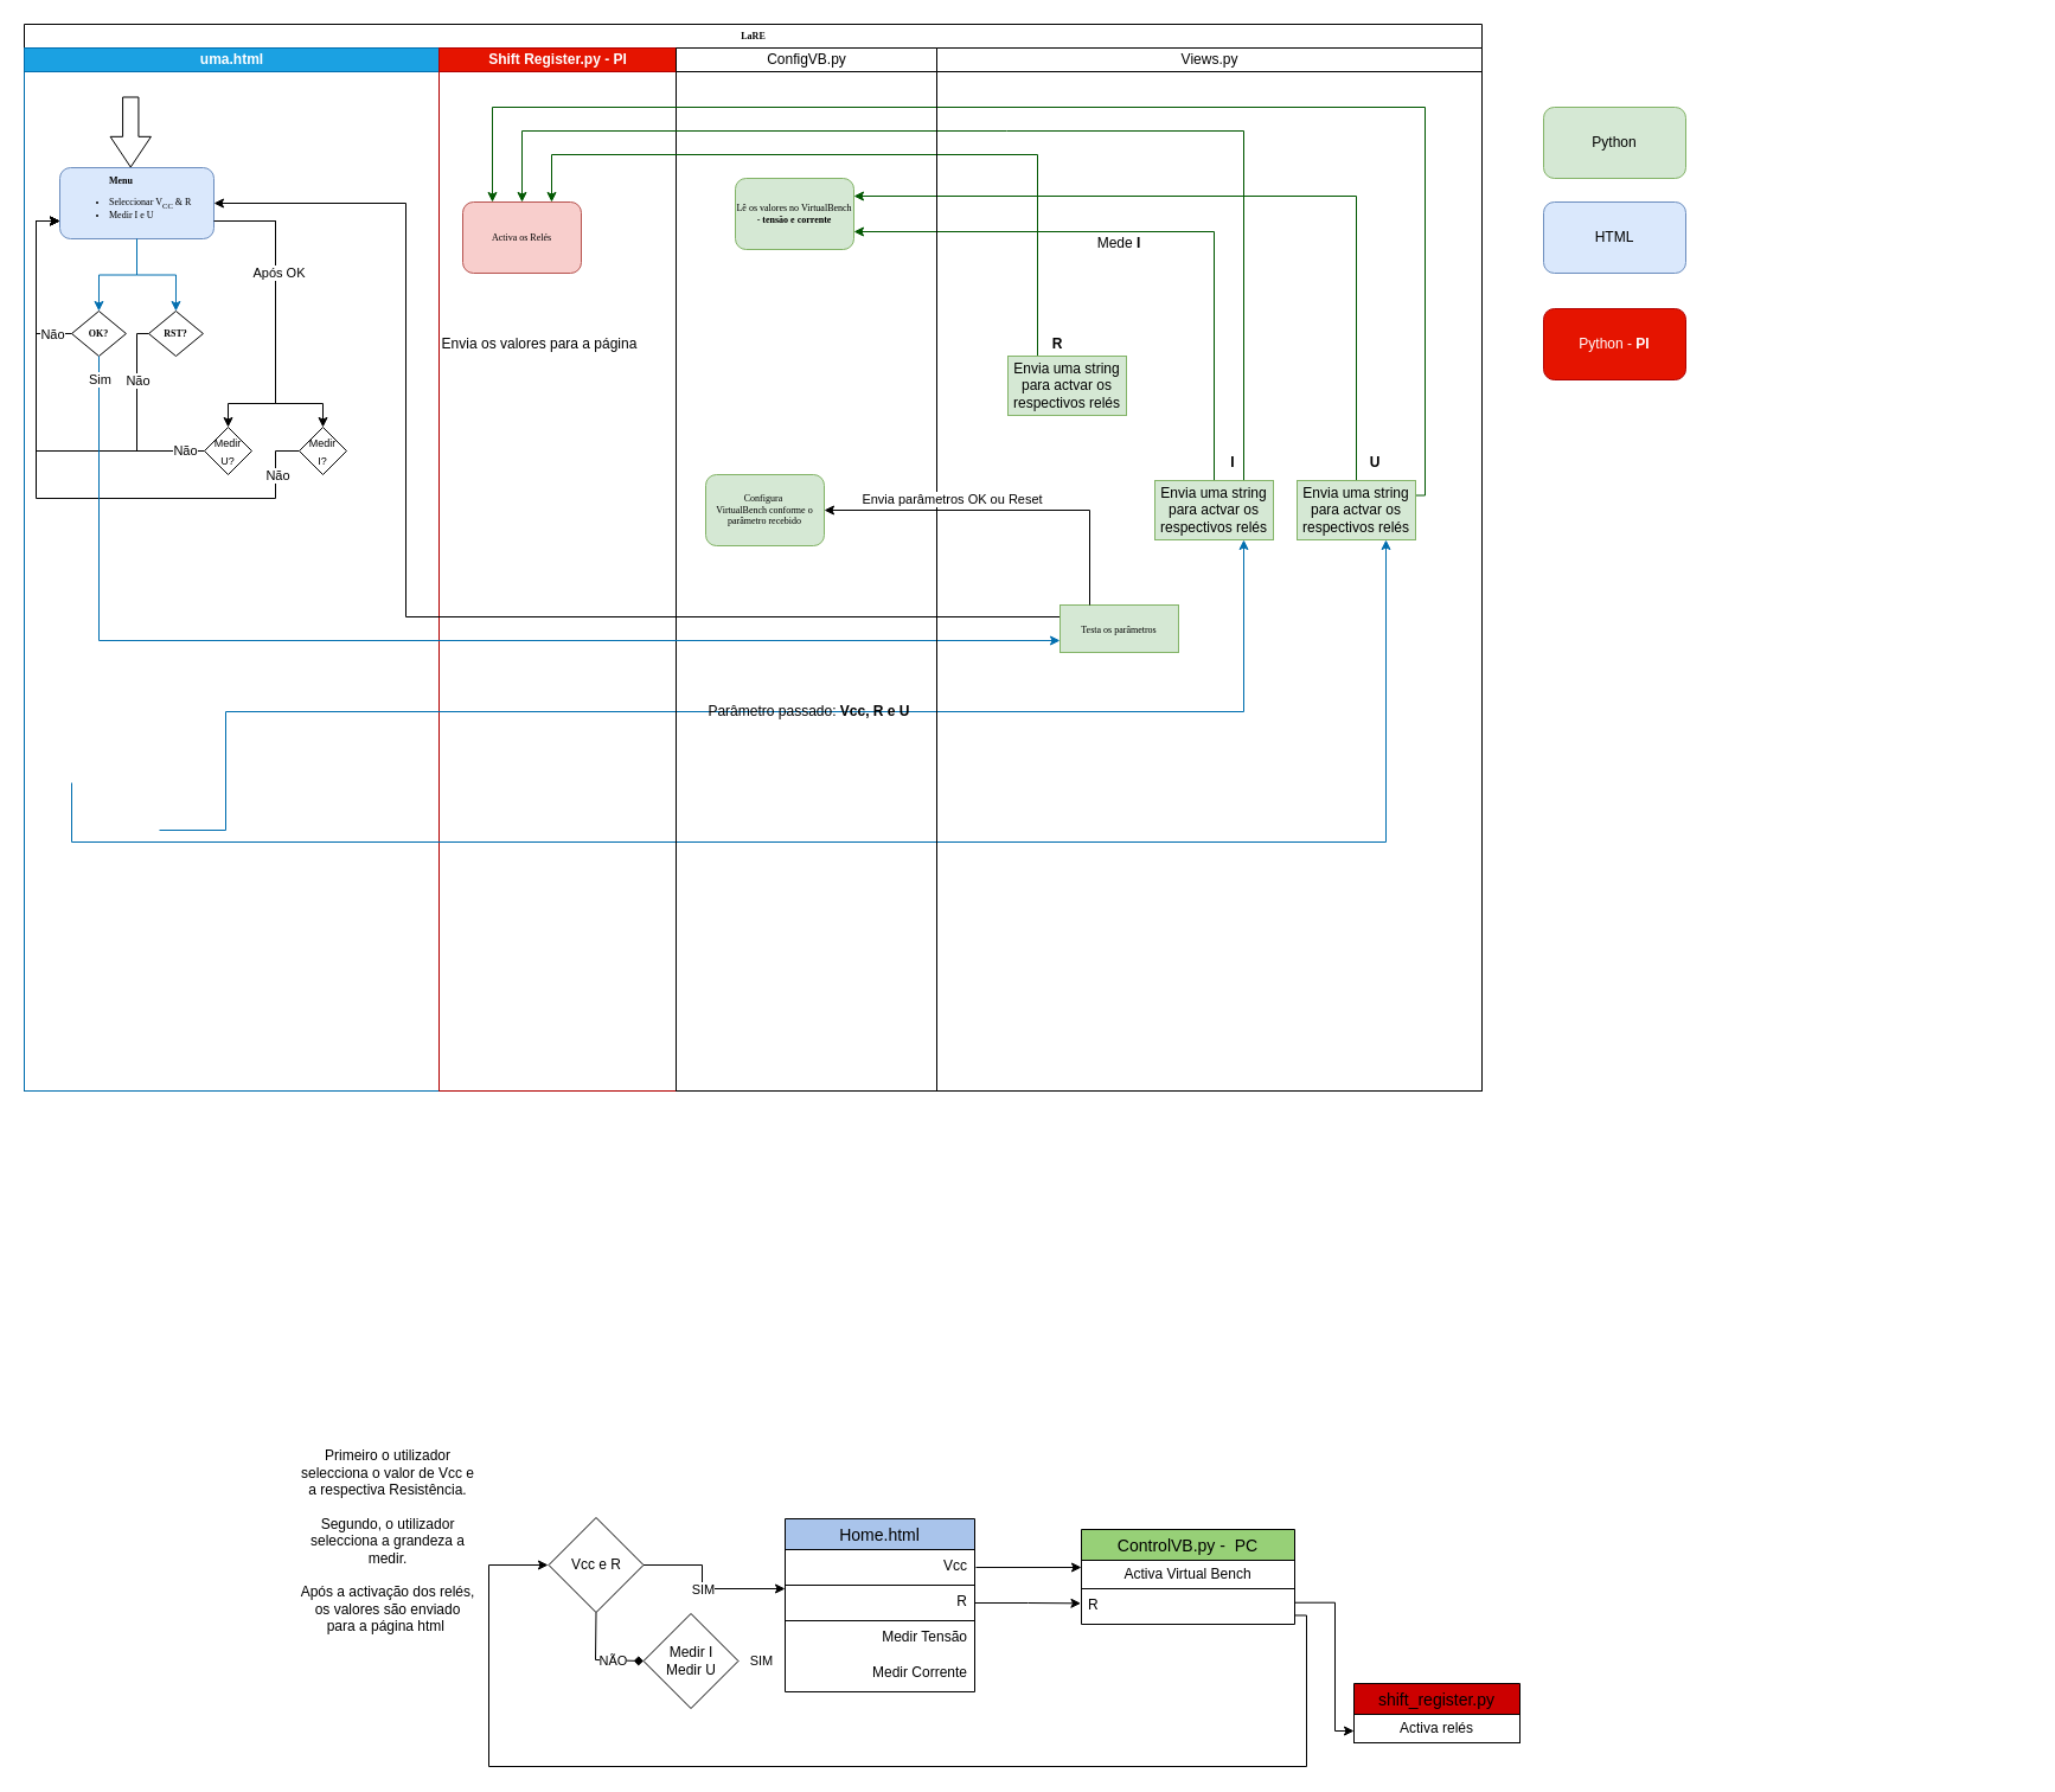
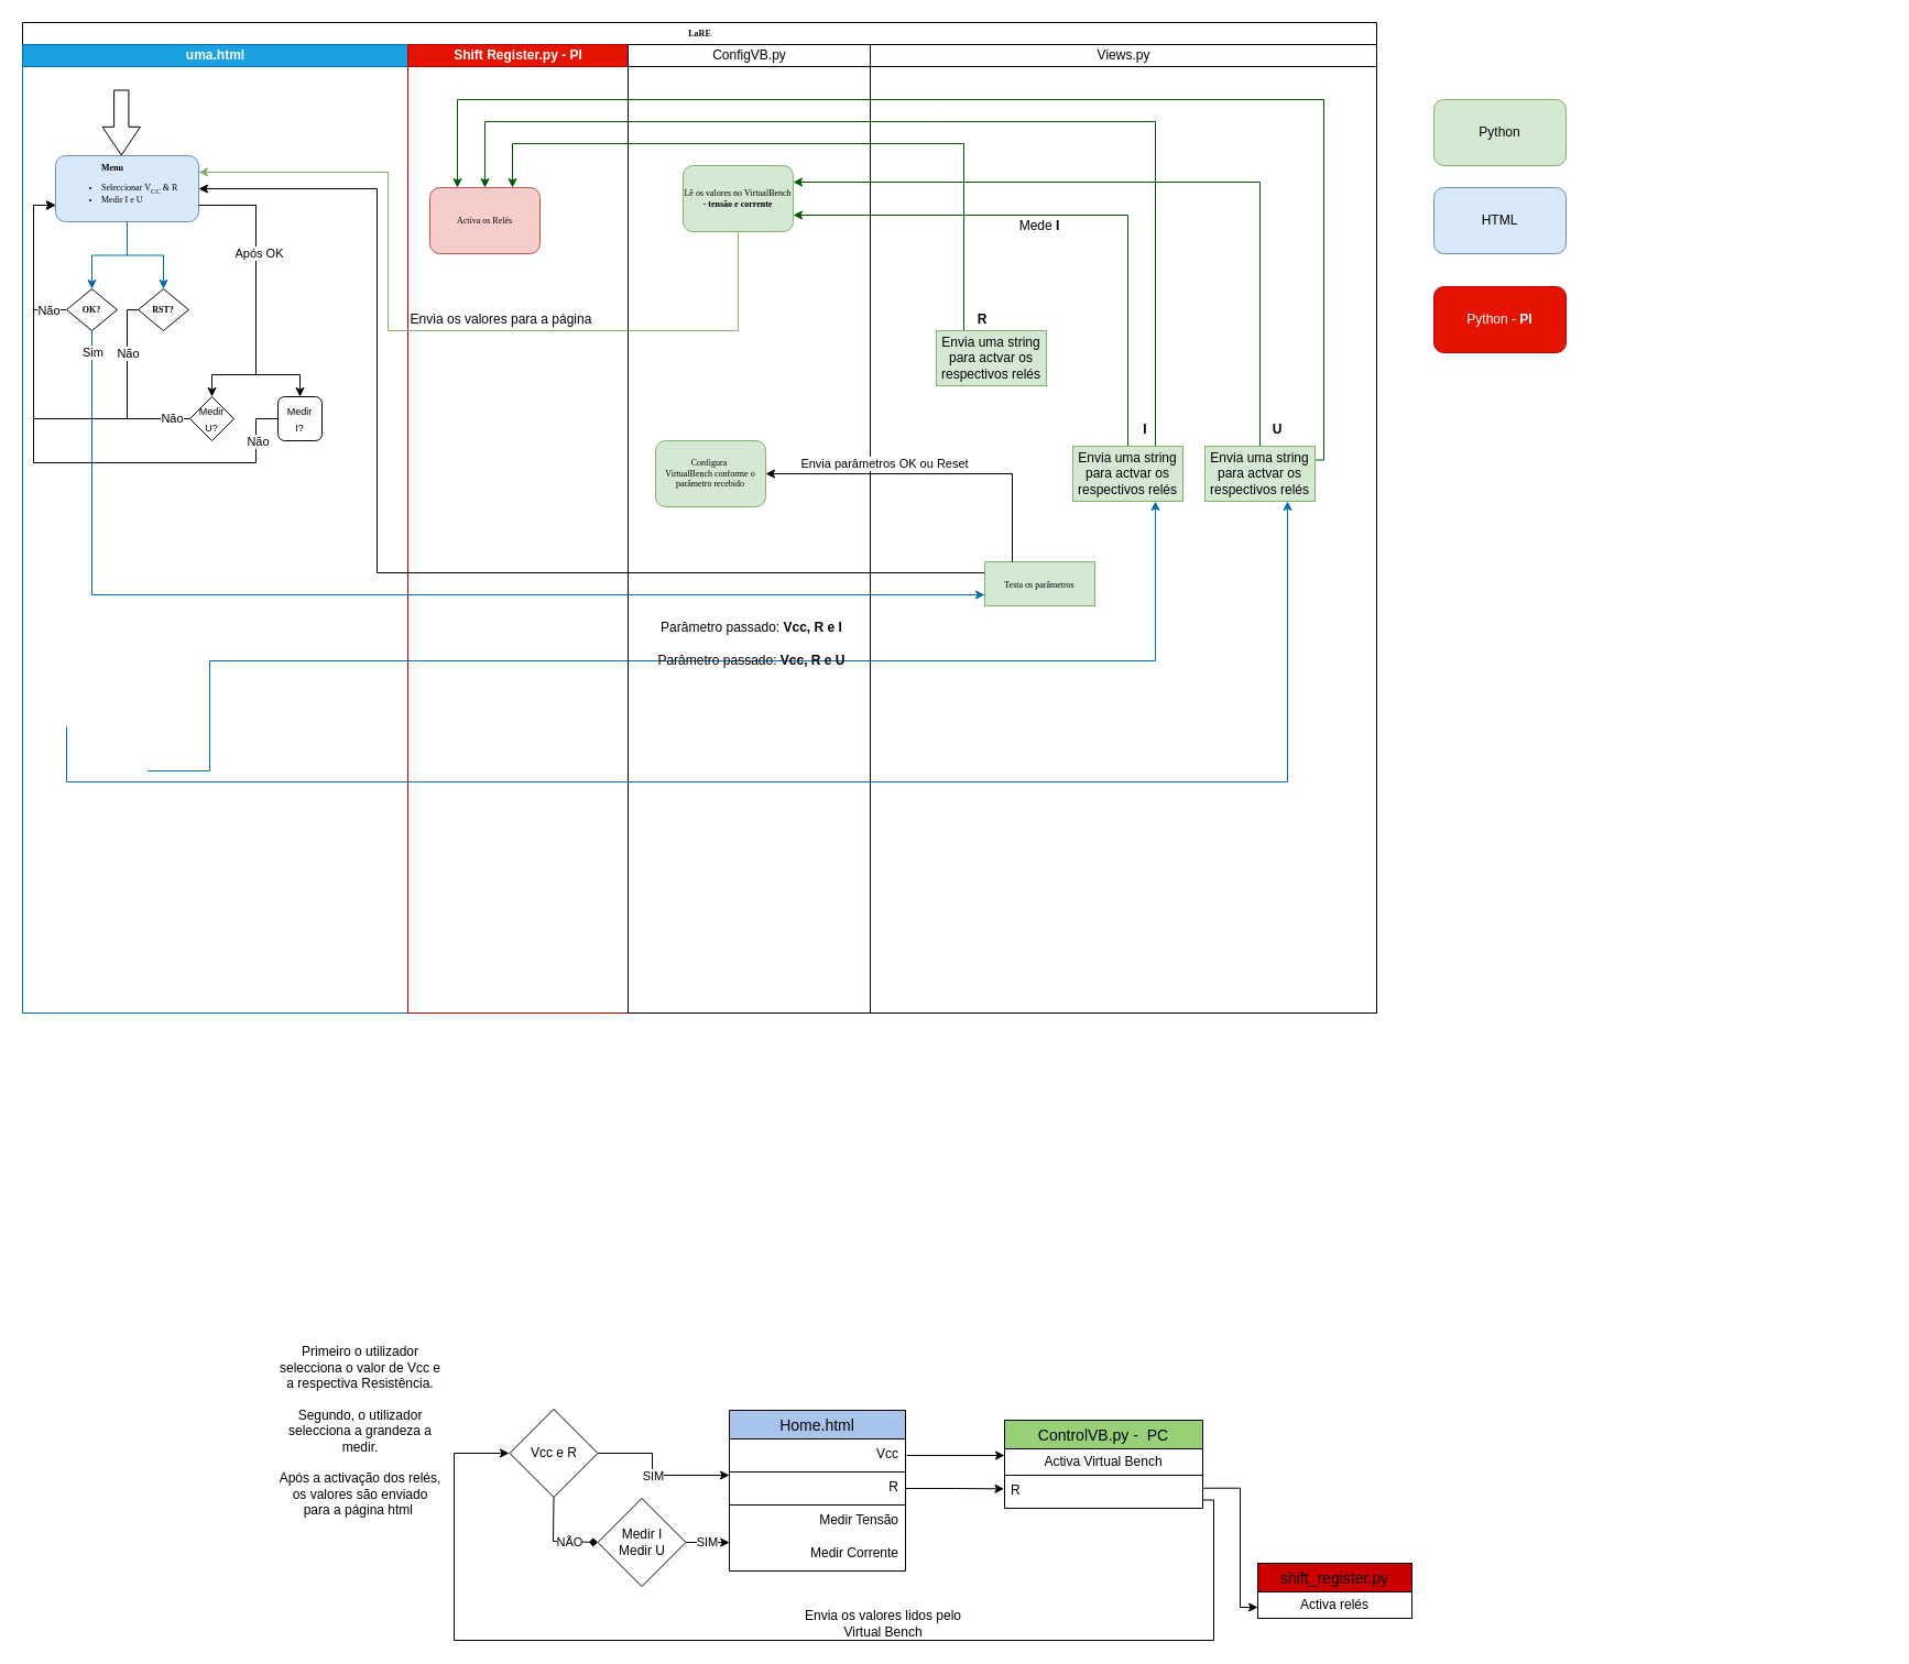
+ <mxCell id="29" style="edgeStyle=orthogonalEdgeStyle;rounded=0;orthogonalLoop=1;jettySize=auto;html=1;exitX=0.5;exitY=1;exitDx=0;exitDy=0;entryX=1;entryY=0.25;entryDx=0;entryDy=0;fillColor=#d5e8d4;strokeColor=#82b366;" parent="2" source="31" target="7" edge="1"><mxGeometry relative="1" as="geometry"><Array as="points"><mxPoint x="650" y="280" /><mxPoint x="332" y="280" /><mxPoint x="332" y="136" /></Array><mxPoint x="380" y="220" as="sourcePoint" /><mxPoint x="110" y="190" as="targetPoint" /></mxGeometry></mxCell>
- <mxCell id="18" value="&lt;span style=&quot;font-size: 9px;&quot;&gt;Medir&lt;/span&gt;&lt;br style=&quot;font-size: 9px;&quot;&gt;&lt;span style=&quot;font-size: 9px;&quot;&gt;I?&lt;/span&gt;" style="rhombus;whiteSpace=wrap;html=1;" vertex="1" parent="4"><mxGeometry x="232" y="320" width="40" height="40" as="geometry" /></mxCell>
+ <mxCell id="18" value="&lt;span style=&quot;font-size: 9px;&quot;&gt;Medir&lt;/span&gt;&lt;br style=&quot;font-size: 9px;&quot;&gt;&lt;span style=&quot;font-size: 9px;&quot;&gt;I?&lt;/span&gt;" style="whiteSpace=wrap;html=1;rounded=1;" vertex="1" parent="4"><mxGeometry x="232" y="320" width="40" height="40" as="geometry" /></mxCell>
+ <mxCell id="32" value="Parâmetro passado:&amp;nbsp;&lt;b&gt;Vcc, R e&amp;nbsp;&lt;/b&gt;&lt;b&gt;I&lt;/b&gt;" style="text;html=1;strokeColor=none;fillColor=none;align=center;verticalAlign=middle;whiteSpace=wrap;rounded=0;" parent="30" vertex="1"><mxGeometry x="25" y="520" width="175" height="20" as="geometry" /></mxCell>
+ <mxCell id="76" value="" style="edgeStyle=orthogonalEdgeStyle;rounded=0;orthogonalLoop=1;jettySize=auto;html=1;entryX=0.001;entryY=0.139;entryDx=0;entryDy=0;entryPerimeter=0;" parent="1" source="77" target="61" edge="1"><mxGeometry relative="1" as="geometry" /></mxCell>
+ <mxCell id="80" value="Envia os valores lidos pelo Virtual Bench" style="text;html=1;strokeColor=none;fillColor=none;align=center;verticalAlign=middle;whiteSpace=wrap;rounded=0;" parent="1" vertex="1"><mxGeometry x="722" y="1460" width="160" height="30" as="geometry" /></mxCell>
